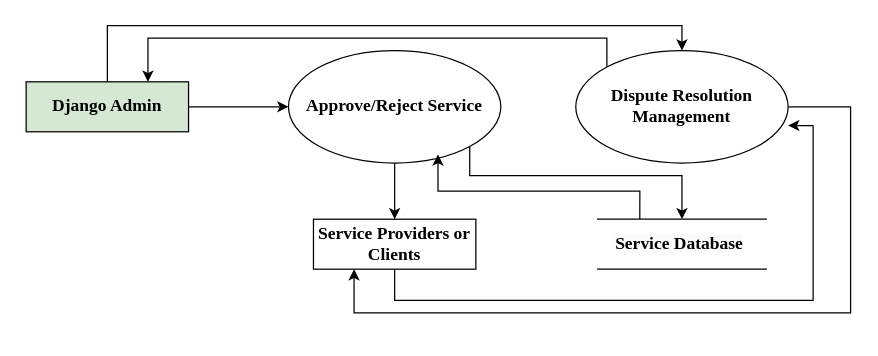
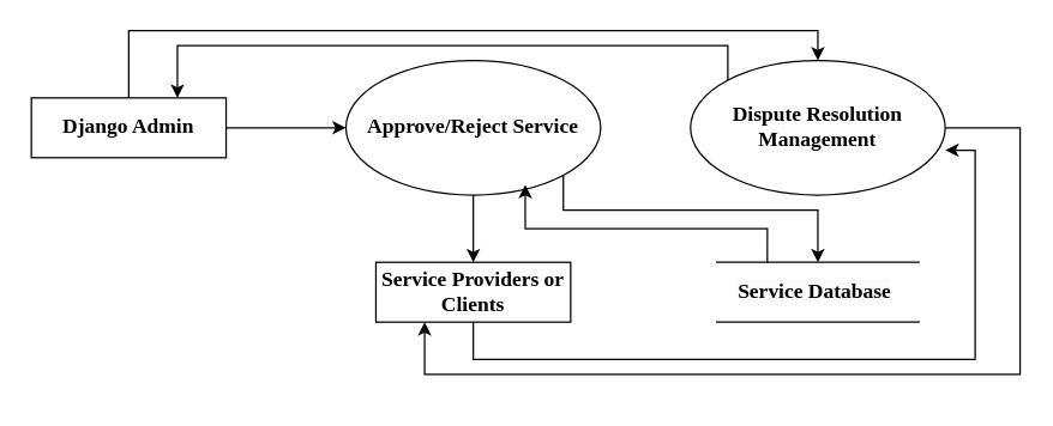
- <mxCell id="10" value="&lt;b style=&quot;font-family: &amp;quot;Times New Roman&amp;quot;; font-size: 14px;&quot;&gt;Django Admin&lt;/b&gt;" style="rounded=0;whiteSpace=wrap;html=1;fillColor=#d5e8d4;" vertex="1" parent="1"><mxGeometry x="20" y="65" width="130" height="40" as="geometry" /></mxCell>
+ <mxCell id="10" value="&lt;b style=&quot;font-family: &amp;quot;Times New Roman&amp;quot;; font-size: 14px;&quot;&gt;Django Admin&lt;/b&gt;" style="rounded=0;whiteSpace=wrap;html=1;" vertex="1" parent="1"><mxGeometry x="20" y="65" width="130" height="40" as="geometry" /></mxCell>
